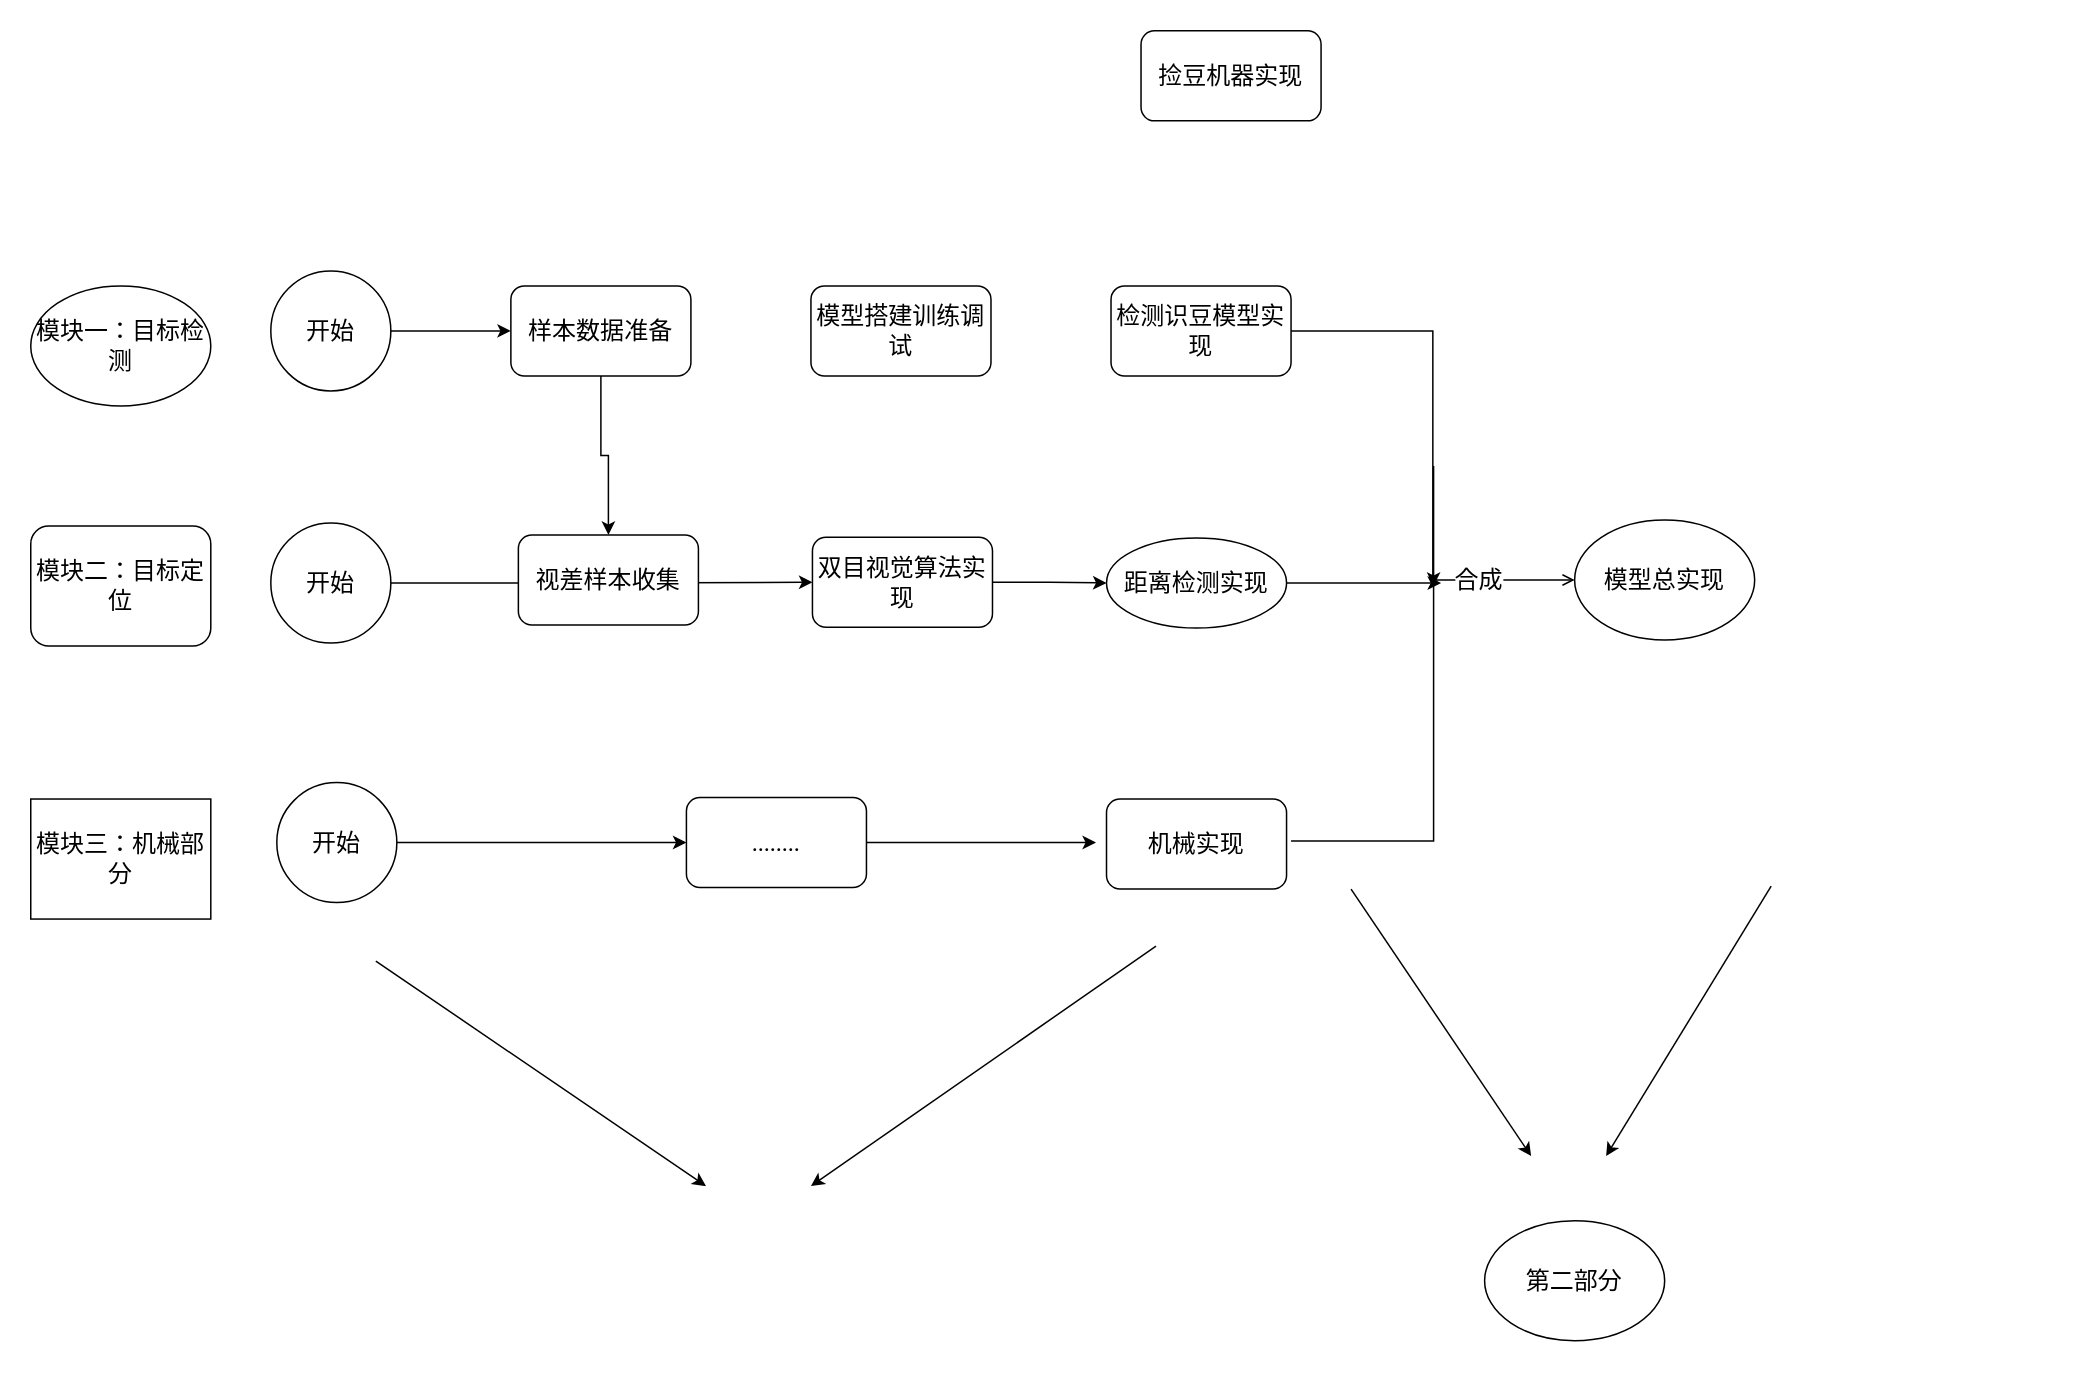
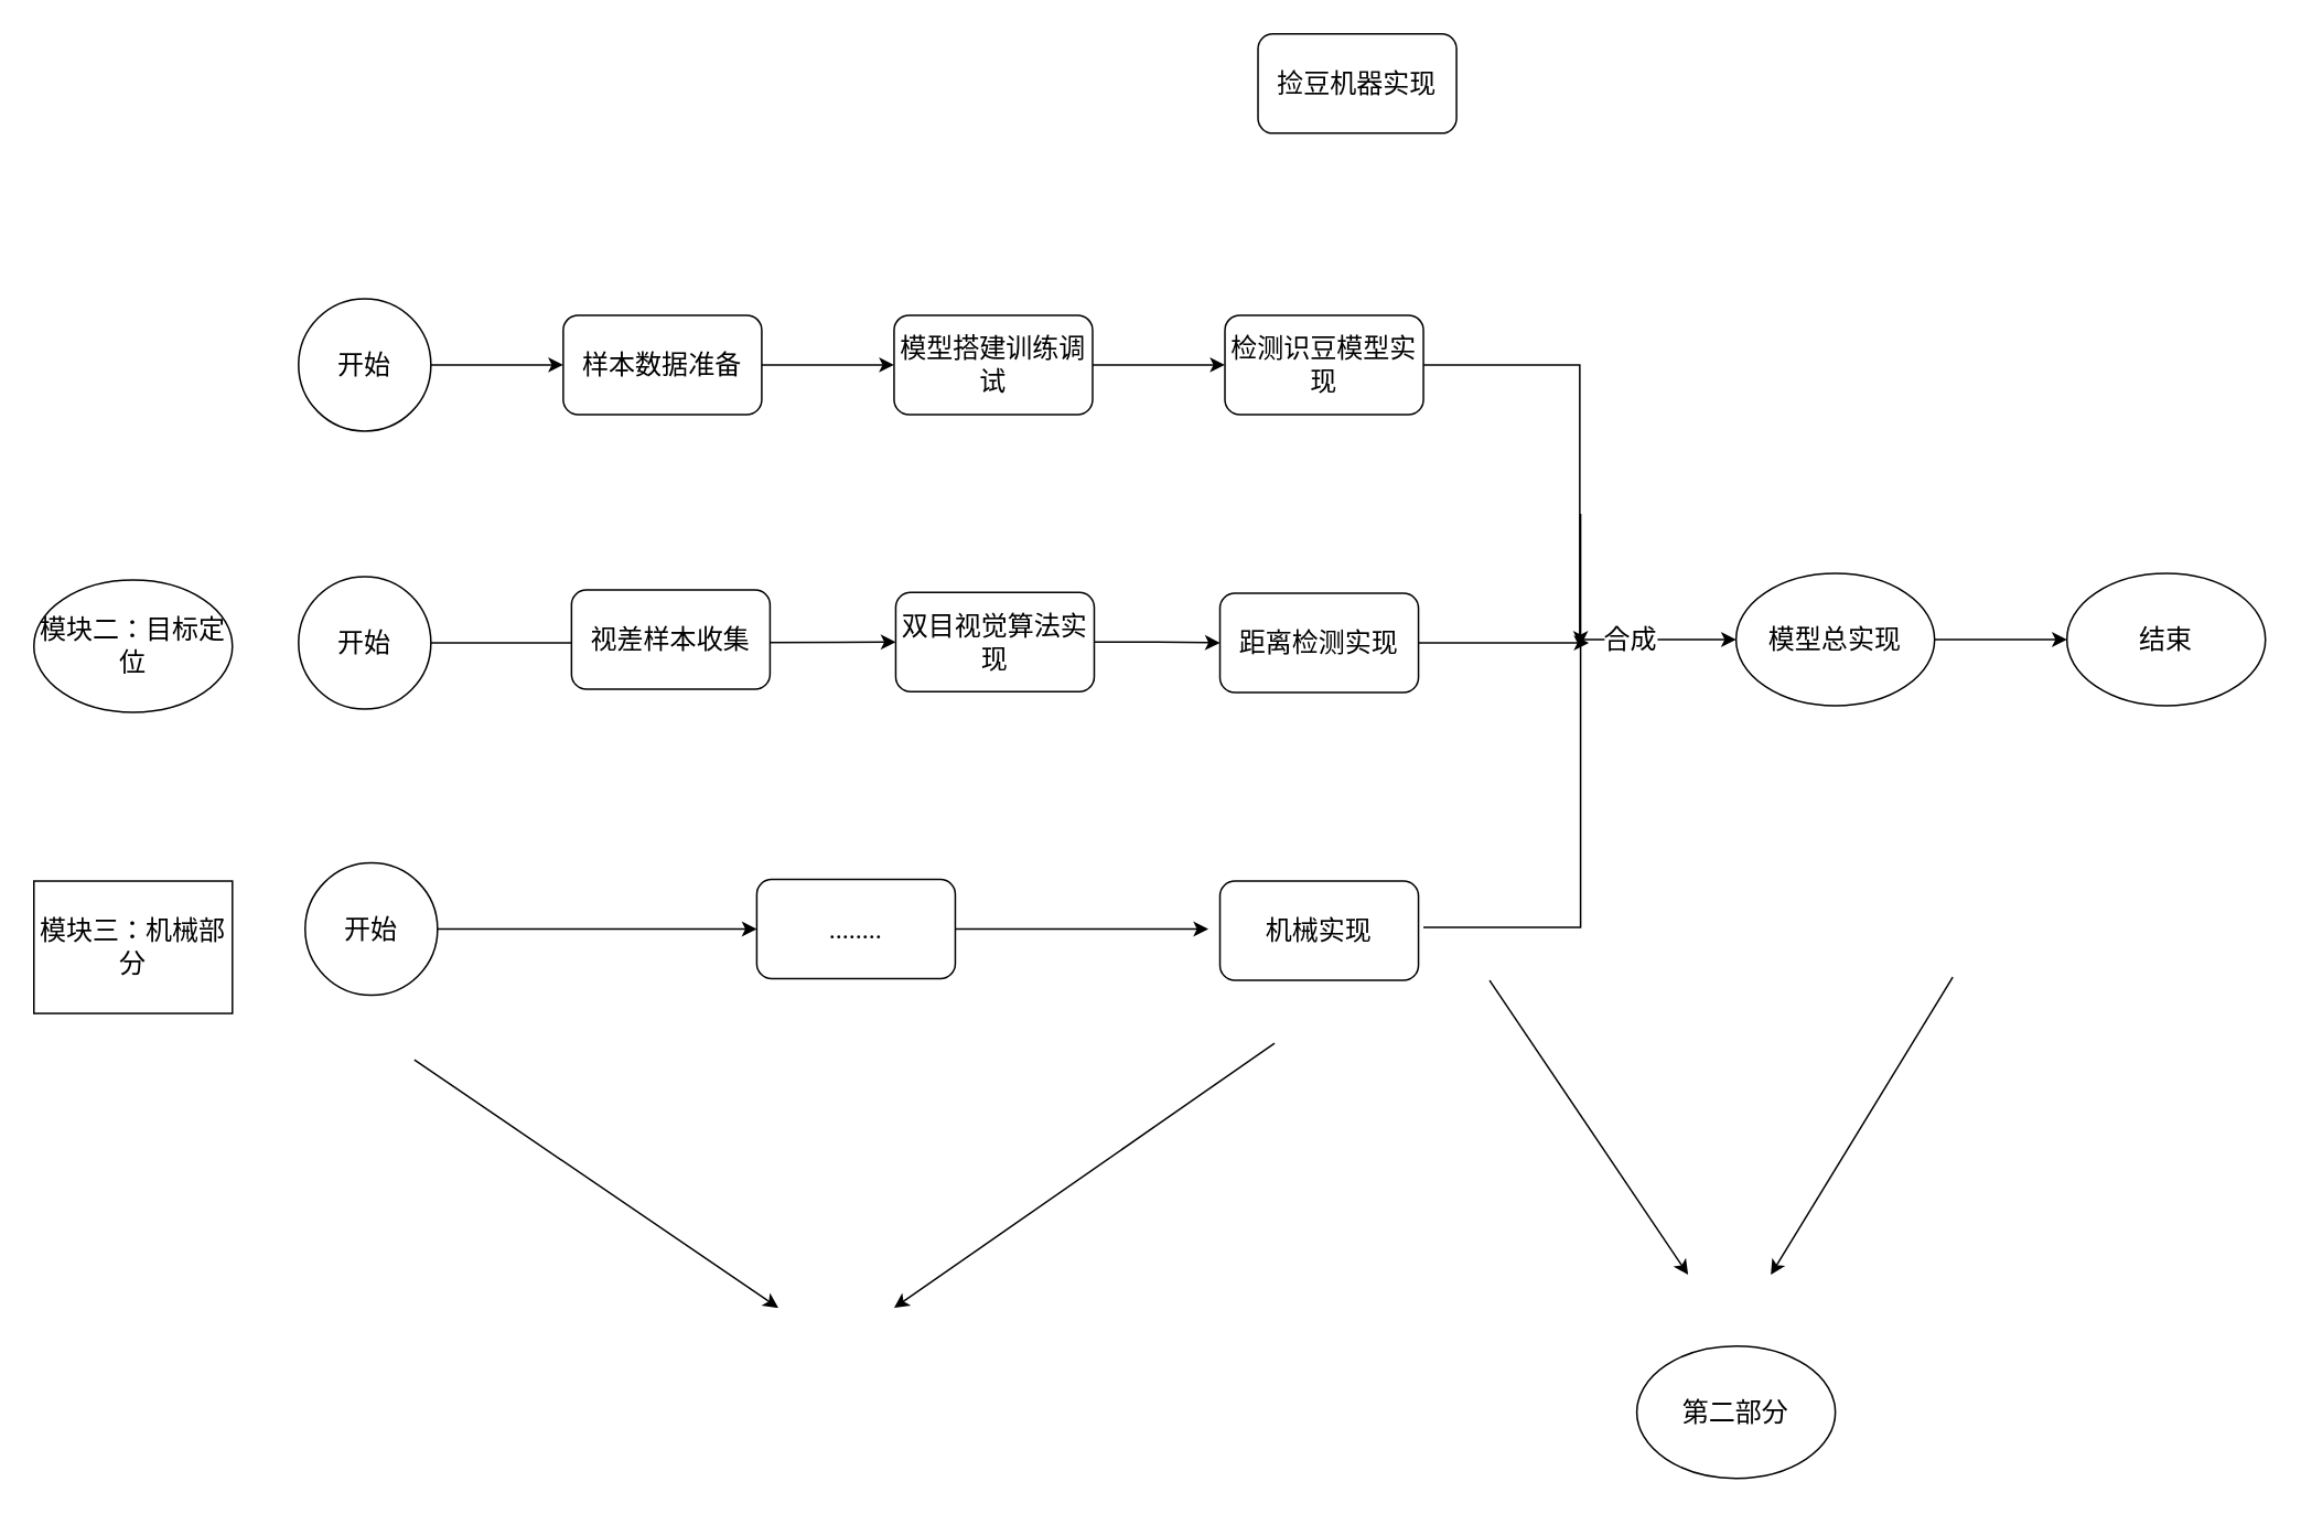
+ <mxCell id="8" value="" style="edgeStyle=orthogonalEdgeStyle;rounded=0;orthogonalLoop=1;jettySize=auto;html=1;fontSize=16;fontFamily=Times New Roman;fontStyle=0" parent="1" source="9" target="12" edge="1"><mxGeometry relative="1" as="geometry" /></mxCell>
- <mxCell id="15" value="模块一：目标检测" style="ellipse;whiteSpace=wrap;html=1;fontSize=16;fontFamily=Times New Roman;fontStyle=0" parent="1" vertex="1"><mxGeometry x="20" y="190" width="120" height="80" as="geometry" /></mxCell>
- <mxCell id="6" value="" style="edgeStyle=orthogonalEdgeStyle;rounded=0;orthogonalLoop=1;jettySize=auto;html=1;fontSize=16;fontFamily=Times New Roman;fontStyle=0;" parent="1" source="7" target="35" edge="1"><mxGeometry relative="1" as="geometry" /></mxCell>
+ <mxCell id="6" value="" style="edgeStyle=orthogonalEdgeStyle;rounded=0;orthogonalLoop=1;jettySize=auto;html=1;fontSize=16;fontFamily=Times New Roman;fontStyle=0" parent="1" source="7" target="9" edge="1"><mxGeometry relative="1" as="geometry" /></mxCell>
- <mxCell id="10" style="edgeStyle=orthogonalEdgeStyle;rounded=0;orthogonalLoop=1;jettySize=auto;html=1;exitX=1;exitY=0.5;exitDx=0;exitDy=0;entryX=0;entryY=0.5;entryDx=0;entryDy=0;fontSize=16;fontFamily=Times New Roman;fontStyle=0;endArrow=open;" parent="1" source="12" target="24" edge="1"><mxGeometry relative="1" as="geometry" /></mxCell>
+ <mxCell id="10" style="edgeStyle=orthogonalEdgeStyle;rounded=0;orthogonalLoop=1;jettySize=auto;html=1;exitX=1;exitY=0.5;exitDx=0;exitDy=0;entryX=0;entryY=0.5;entryDx=0;entryDy=0;fontSize=16;fontFamily=Times New Roman;fontStyle=0" parent="1" source="12" target="24" edge="1"><mxGeometry relative="1" as="geometry" /></mxCell>
+ <mxCell id="23" value="" style="edgeStyle=orthogonalEdgeStyle;rounded=0;orthogonalLoop=1;jettySize=auto;html=1;fontFamily=Times New Roman;fontSize=16;fontStyle=0" parent="1" source="24" target="25" edge="1"><mxGeometry relative="1" as="geometry" /></mxCell>
+ <mxCell id="25" value="结束" style="ellipse;whiteSpace=wrap;html=1;fontSize=16;fontFamily=Times New Roman;fontStyle=0" parent="1" vertex="1"><mxGeometry x="1249" y="346" width="120" height="80" as="geometry" /></mxCell>
- <mxCell id="22" value="距离检测实现" style="ellipse;whiteSpace=wrap;html=1;fontSize=16;fontFamily=Times New Roman;fontStyle=0;" parent="1" vertex="1"><mxGeometry x="737" y="358" width="120" height="60" as="geometry" /></mxCell>
+ <mxCell id="22" value="距离检测实现" style="rounded=1;whiteSpace=wrap;html=1;fontSize=16;fontFamily=Times New Roman;fontStyle=0" parent="1" vertex="1"><mxGeometry x="737" y="358" width="120" height="60" as="geometry" /></mxCell>
- <mxCell id="16" value="模块二：目标定位" style="whiteSpace=wrap;html=1;fontSize=16;fontFamily=Times New Roman;fontStyle=0;rounded=1;" parent="1" vertex="1"><mxGeometry x="20" y="350" width="120" height="80" as="geometry" /></mxCell>
+ <mxCell id="16" value="模块二：目标定位" style="ellipse;whiteSpace=wrap;html=1;fontSize=16;fontFamily=Times New Roman;fontStyle=0" parent="1" vertex="1"><mxGeometry x="20" y="350" width="120" height="80" as="geometry" /></mxCell>
